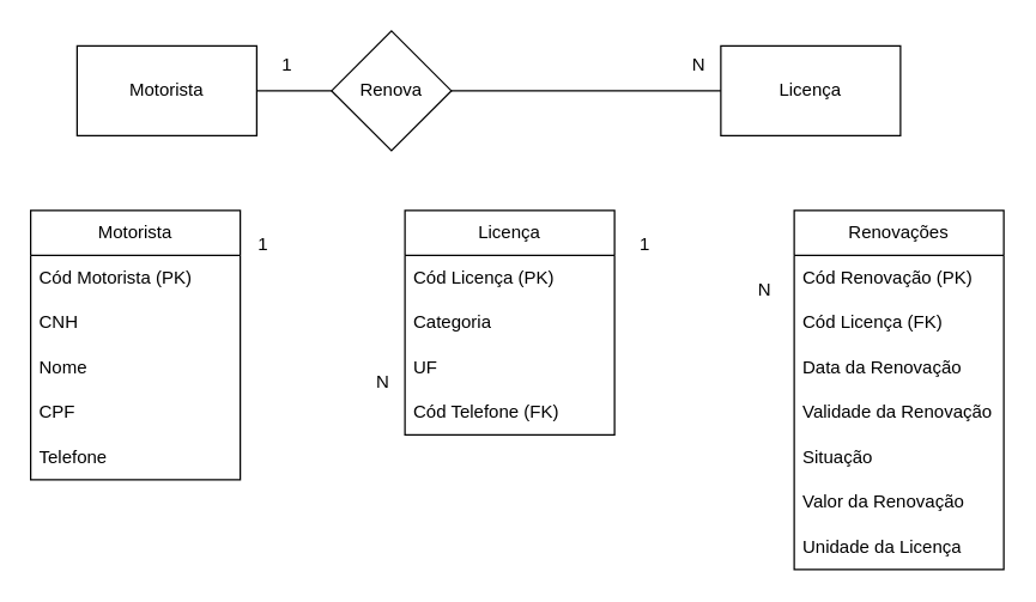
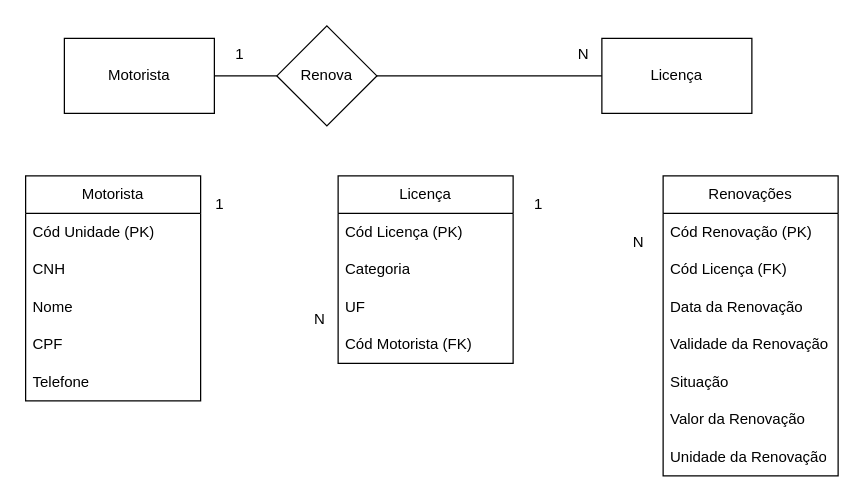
- <mxCell id="10" value="&lt;div&gt;Cód Motorista (PK)&lt;/div&gt;" style="text;strokeColor=none;fillColor=none;align=left;verticalAlign=middle;spacingLeft=4;spacingRight=4;overflow=hidden;points=[[0,0.5],[1,0.5]];portConstraint=eastwest;rotatable=0;whiteSpace=wrap;html=1;" vertex="1" parent="9"><mxGeometry y="30" width="140" height="30" as="geometry" /></mxCell>
+ <mxCell id="10" value="&lt;div&gt;Cód Unidade (PK)&lt;/div&gt;" style="text;strokeColor=none;fillColor=none;align=left;verticalAlign=middle;spacingLeft=4;spacingRight=4;overflow=hidden;points=[[0,0.5],[1,0.5]];portConstraint=eastwest;rotatable=0;whiteSpace=wrap;html=1;" vertex="1" parent="9"><mxGeometry y="30" width="140" height="30" as="geometry" /></mxCell>
- <mxCell id="19" value="Cód Telefone (FK)" style="text;strokeColor=none;fillColor=none;align=left;verticalAlign=middle;spacingLeft=4;spacingRight=4;overflow=hidden;points=[[0,0.5],[1,0.5]];portConstraint=eastwest;rotatable=0;whiteSpace=wrap;html=1;" vertex="1" parent="15"><mxGeometry y="120" width="140" height="30" as="geometry" /></mxCell>
+ <mxCell id="19" value="Cód Motorista (FK)" style="text;strokeColor=none;fillColor=none;align=left;verticalAlign=middle;spacingLeft=4;spacingRight=4;overflow=hidden;points=[[0,0.5],[1,0.5]];portConstraint=eastwest;rotatable=0;whiteSpace=wrap;html=1;" vertex="1" parent="15"><mxGeometry y="120" width="140" height="30" as="geometry" /></mxCell>
- <mxCell id="27" value="Unidade da Licença" style="text;strokeColor=none;fillColor=none;align=left;verticalAlign=middle;spacingLeft=4;spacingRight=4;overflow=hidden;points=[[0,0.5],[1,0.5]];portConstraint=eastwest;rotatable=0;whiteSpace=wrap;html=1;" vertex="1" parent="20"><mxGeometry y="210" width="140" height="30" as="geometry" /></mxCell>
+ <mxCell id="27" value="Unidade da Renovação" style="text;strokeColor=none;fillColor=none;align=left;verticalAlign=middle;spacingLeft=4;spacingRight=4;overflow=hidden;points=[[0,0.5],[1,0.5]];portConstraint=eastwest;rotatable=0;whiteSpace=wrap;html=1;" vertex="1" parent="20"><mxGeometry y="210" width="140" height="30" as="geometry" /></mxCell>
